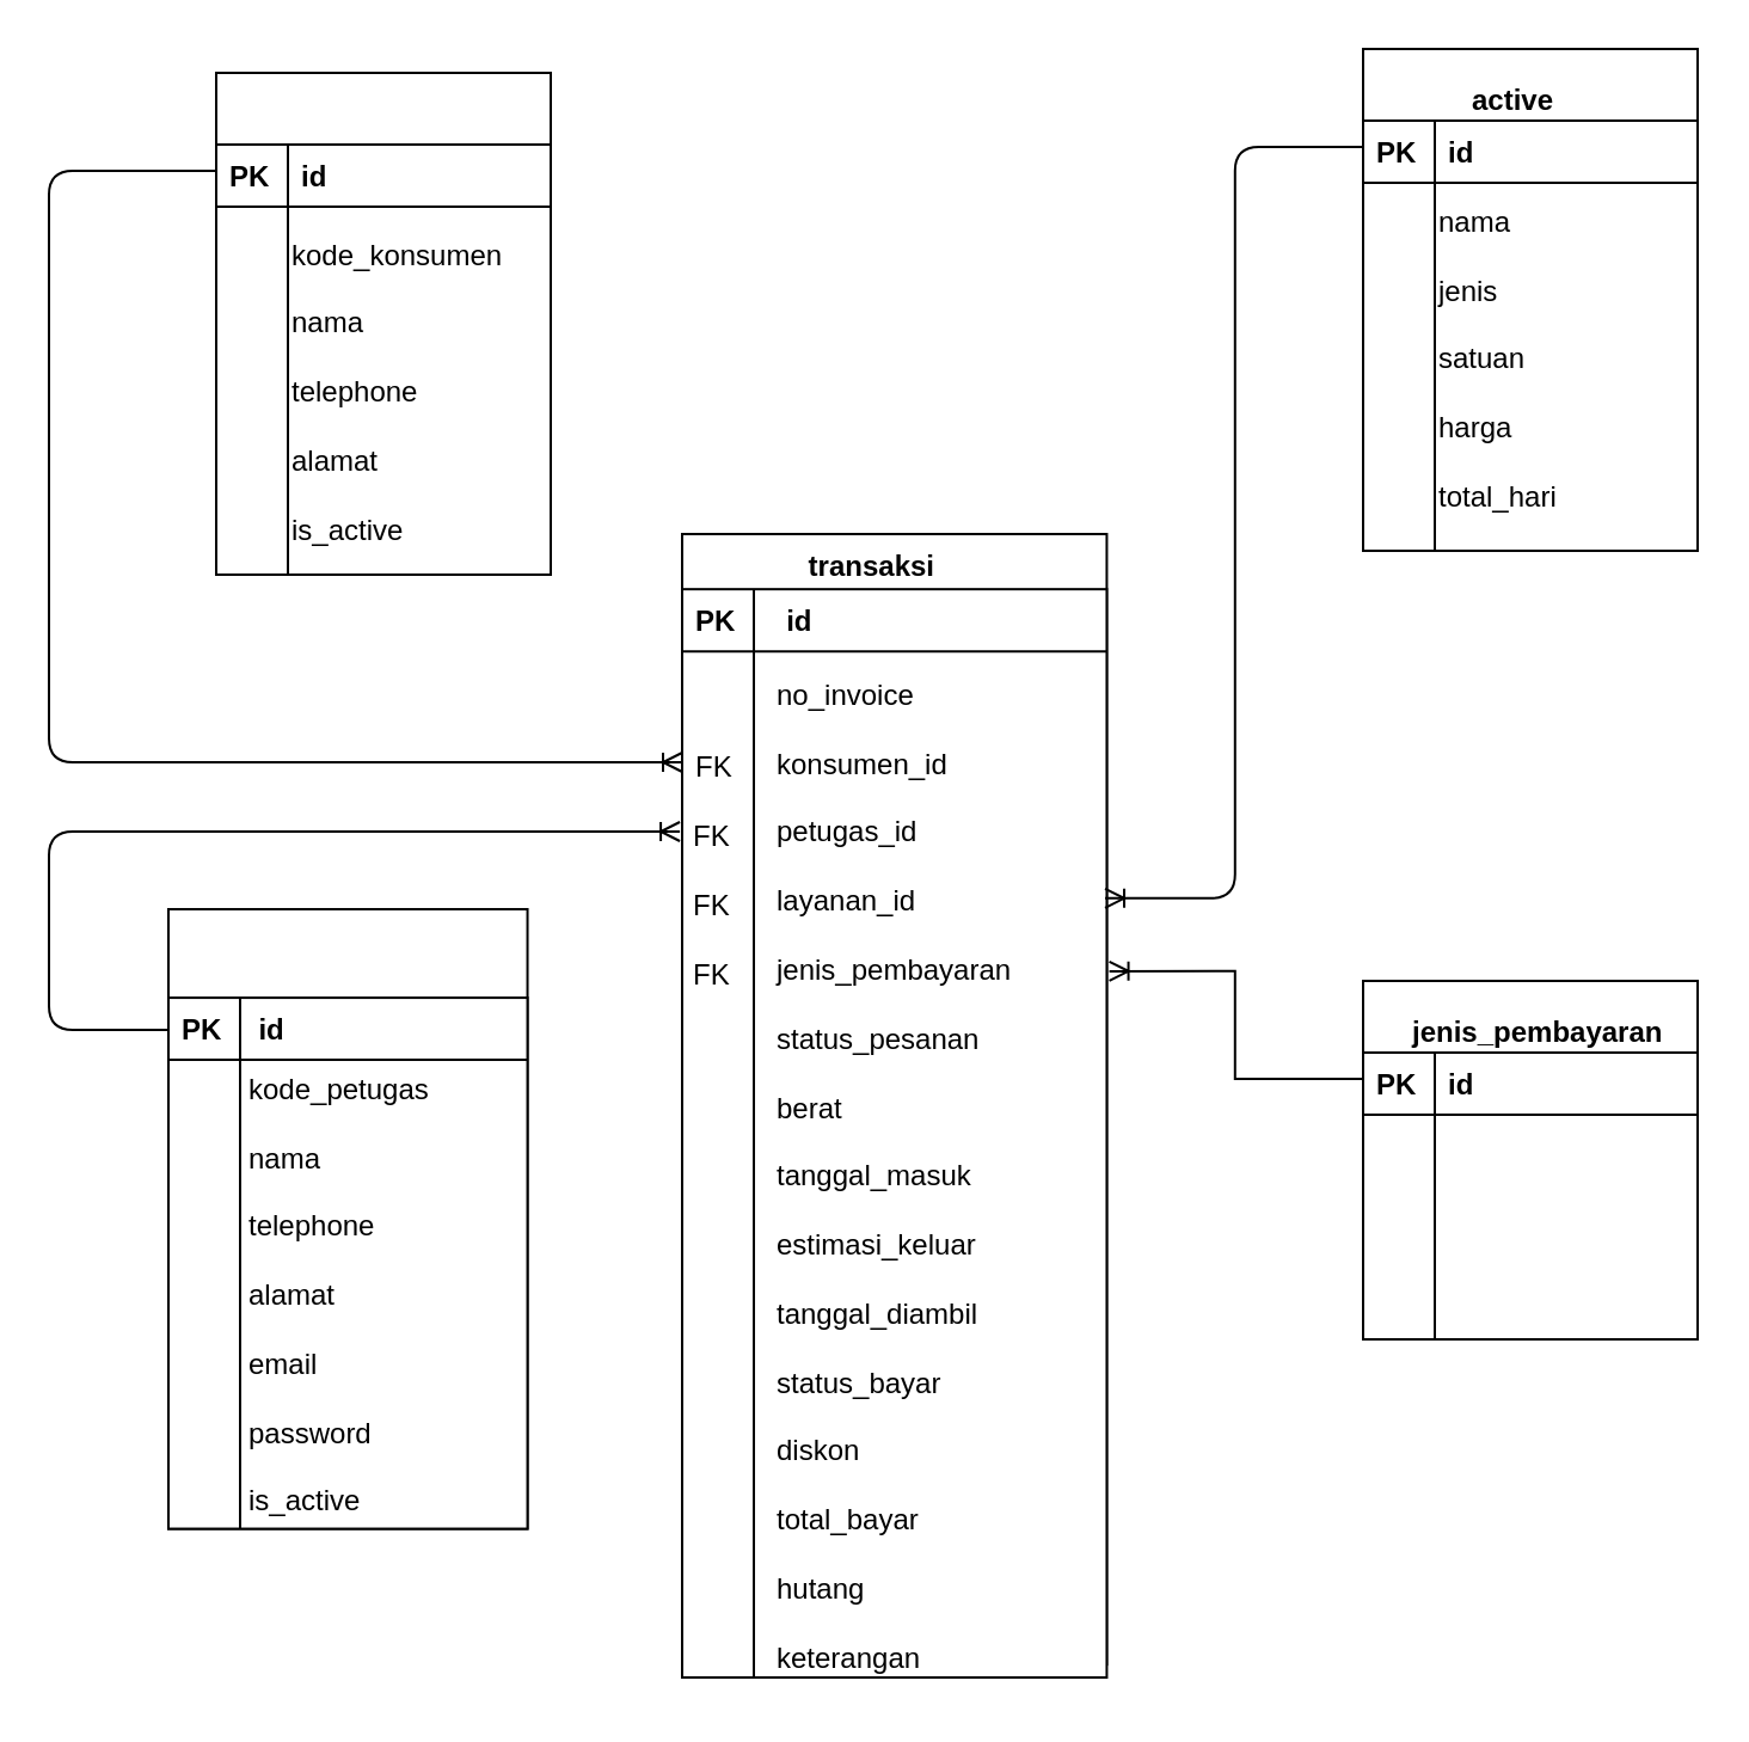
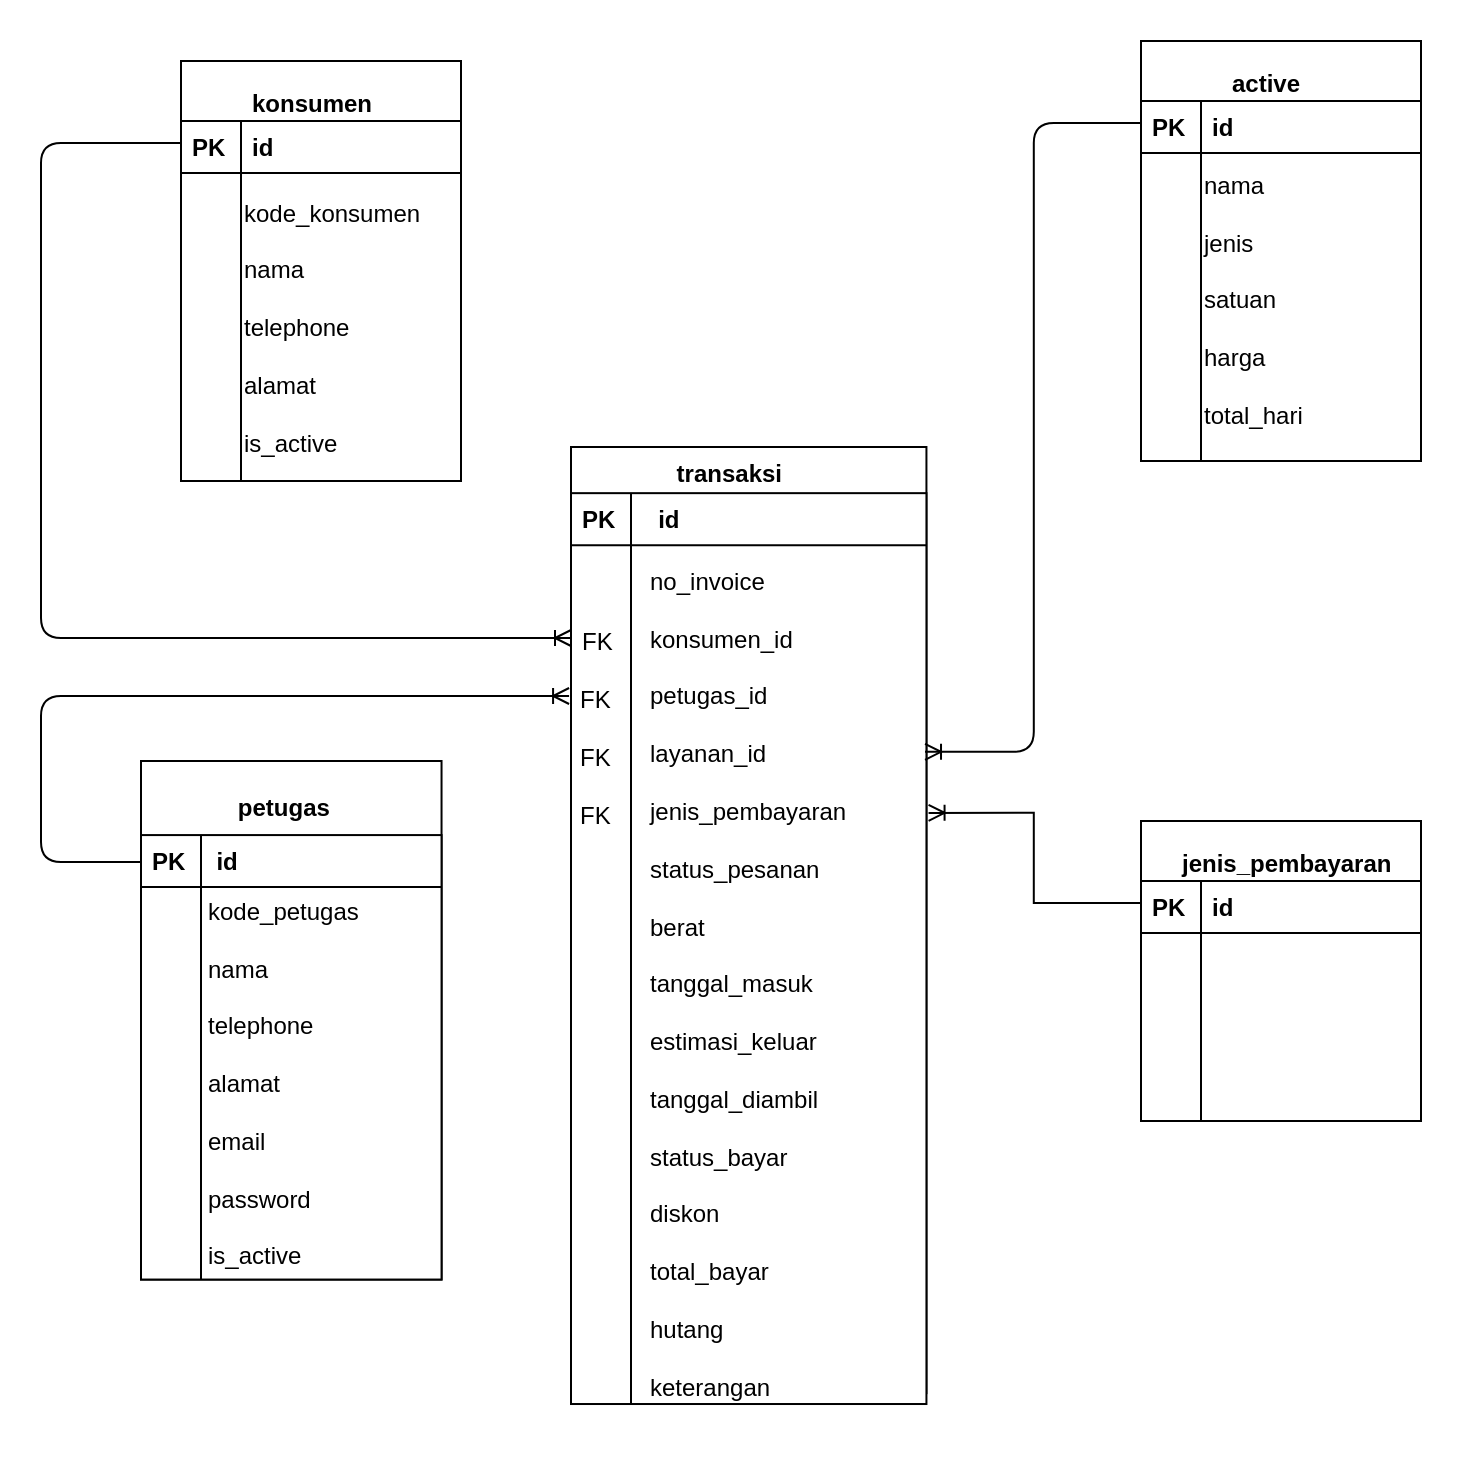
+ <mxCell id="6" value="konsumen" style="text;align=left;verticalAlign=top;spacingLeft=4;spacingRight=4;overflow=hidden;rotatable=0;points=[[0,0.5],[1,0.5]];portConstraint=eastwest;fontStyle=1" parent="2" vertex="1"><mxGeometry x="30" y="8.129" width="80" height="21.875" as="geometry" /></mxCell>
+ <mxCell id="24" value="petugas" style="text;align=left;verticalAlign=top;spacingLeft=4;spacingRight=4;overflow=hidden;rotatable=0;points=[[0,0.5],[1,0.5]];portConstraint=eastwest;fontStyle=1" parent="22" vertex="1"><mxGeometry x="42.933" y="10.04" width="85.867" height="19.96" as="geometry" /></mxCell>
